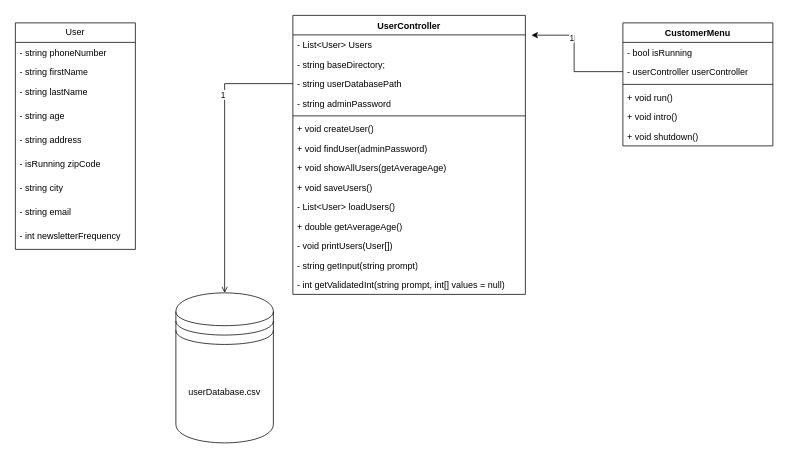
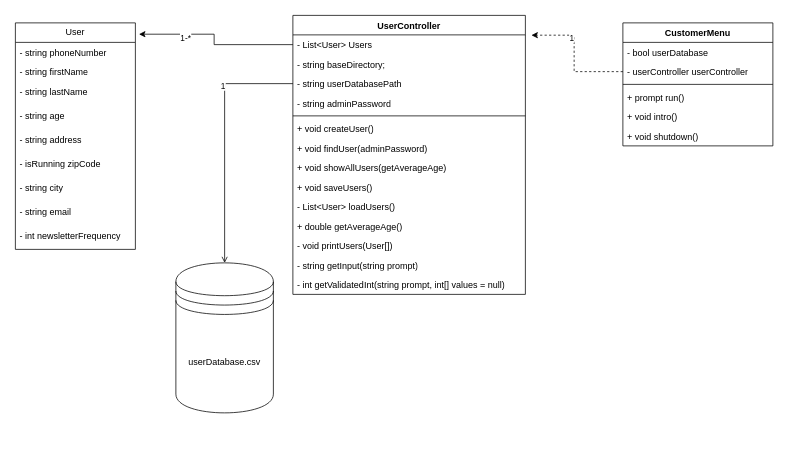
+ <mxCell id="35" style="edgeStyle=orthogonalEdgeStyle;rounded=0;orthogonalLoop=1;jettySize=auto;html=1;entryX=1.03;entryY=0.05;entryDx=0;entryDy=0;entryPerimeter=0;" parent="1" source="14" target="2" edge="1"><mxGeometry relative="1" as="geometry" /></mxCell>
+ <mxCell id="36" value="1-*" style="edgeLabel;html=1;align=center;verticalAlign=middle;resizable=0;points=[];" parent="35" vertex="1" connectable="0"><mxGeometry x="0.441" y="4" relative="1" as="geometry"><mxPoint x="1" as="offset" /></mxGeometry></mxCell>
- <mxCell id="29" value="- bool isRunning" style="text;strokeColor=none;fillColor=none;align=left;verticalAlign=top;spacingLeft=4;spacingRight=4;overflow=hidden;rotatable=0;points=[[0,0.5],[1,0.5]];portConstraint=eastwest;whiteSpace=wrap;html=1;" parent="28" vertex="1"><mxGeometry y="26" width="200" height="26" as="geometry" /></mxCell>
+ <mxCell id="29" value="- bool userDatabase" style="text;strokeColor=none;fillColor=none;align=left;verticalAlign=top;spacingLeft=4;spacingRight=4;overflow=hidden;rotatable=0;points=[[0,0.5],[1,0.5]];portConstraint=eastwest;whiteSpace=wrap;html=1;" parent="28" vertex="1"><mxGeometry y="26" width="200" height="26" as="geometry" /></mxCell>
- <mxCell id="39" style="edgeStyle=orthogonalEdgeStyle;rounded=0;orthogonalLoop=1;jettySize=auto;html=1;entryX=1.026;entryY=0.071;entryDx=0;entryDy=0;entryPerimeter=0;" parent="1" source="30" target="13" edge="1"><mxGeometry relative="1" as="geometry" /></mxCell>
+ <mxCell id="39" style="edgeStyle=orthogonalEdgeStyle;rounded=0;orthogonalLoop=1;jettySize=auto;html=1;entryX=1.026;entryY=0.071;entryDx=0;entryDy=0;entryPerimeter=0;dashed=1;" parent="1" source="30" target="13" edge="1"><mxGeometry relative="1" as="geometry" /></mxCell>
- <mxCell id="32" value="+ void run()" style="text;strokeColor=none;fillColor=none;align=left;verticalAlign=top;spacingLeft=4;spacingRight=4;overflow=hidden;rotatable=0;points=[[0,0.5],[1,0.5]];portConstraint=eastwest;whiteSpace=wrap;html=1;" parent="28" vertex="1"><mxGeometry y="86" width="200" height="26" as="geometry" /></mxCell>
+ <mxCell id="32" value="+ prompt run()" style="text;strokeColor=none;fillColor=none;align=left;verticalAlign=top;spacingLeft=4;spacingRight=4;overflow=hidden;rotatable=0;points=[[0,0.5],[1,0.5]];portConstraint=eastwest;whiteSpace=wrap;html=1;" parent="28" vertex="1"><mxGeometry y="86" width="200" height="26" as="geometry" /></mxCell>
- <mxCell id="12" value="userDatabase.csv" style="shape=datastore;whiteSpace=wrap;html=1;" parent="1" vertex="1"><mxGeometry x="234" y="390" width="130" height="200" as="geometry" /></mxCell>
+ <mxCell id="12" value="userDatabase.csv" style="shape=datastore;whiteSpace=wrap;html=1;" parent="1" vertex="1"><mxGeometry x="234" y="350" width="130" height="200" as="geometry" /></mxCell>
